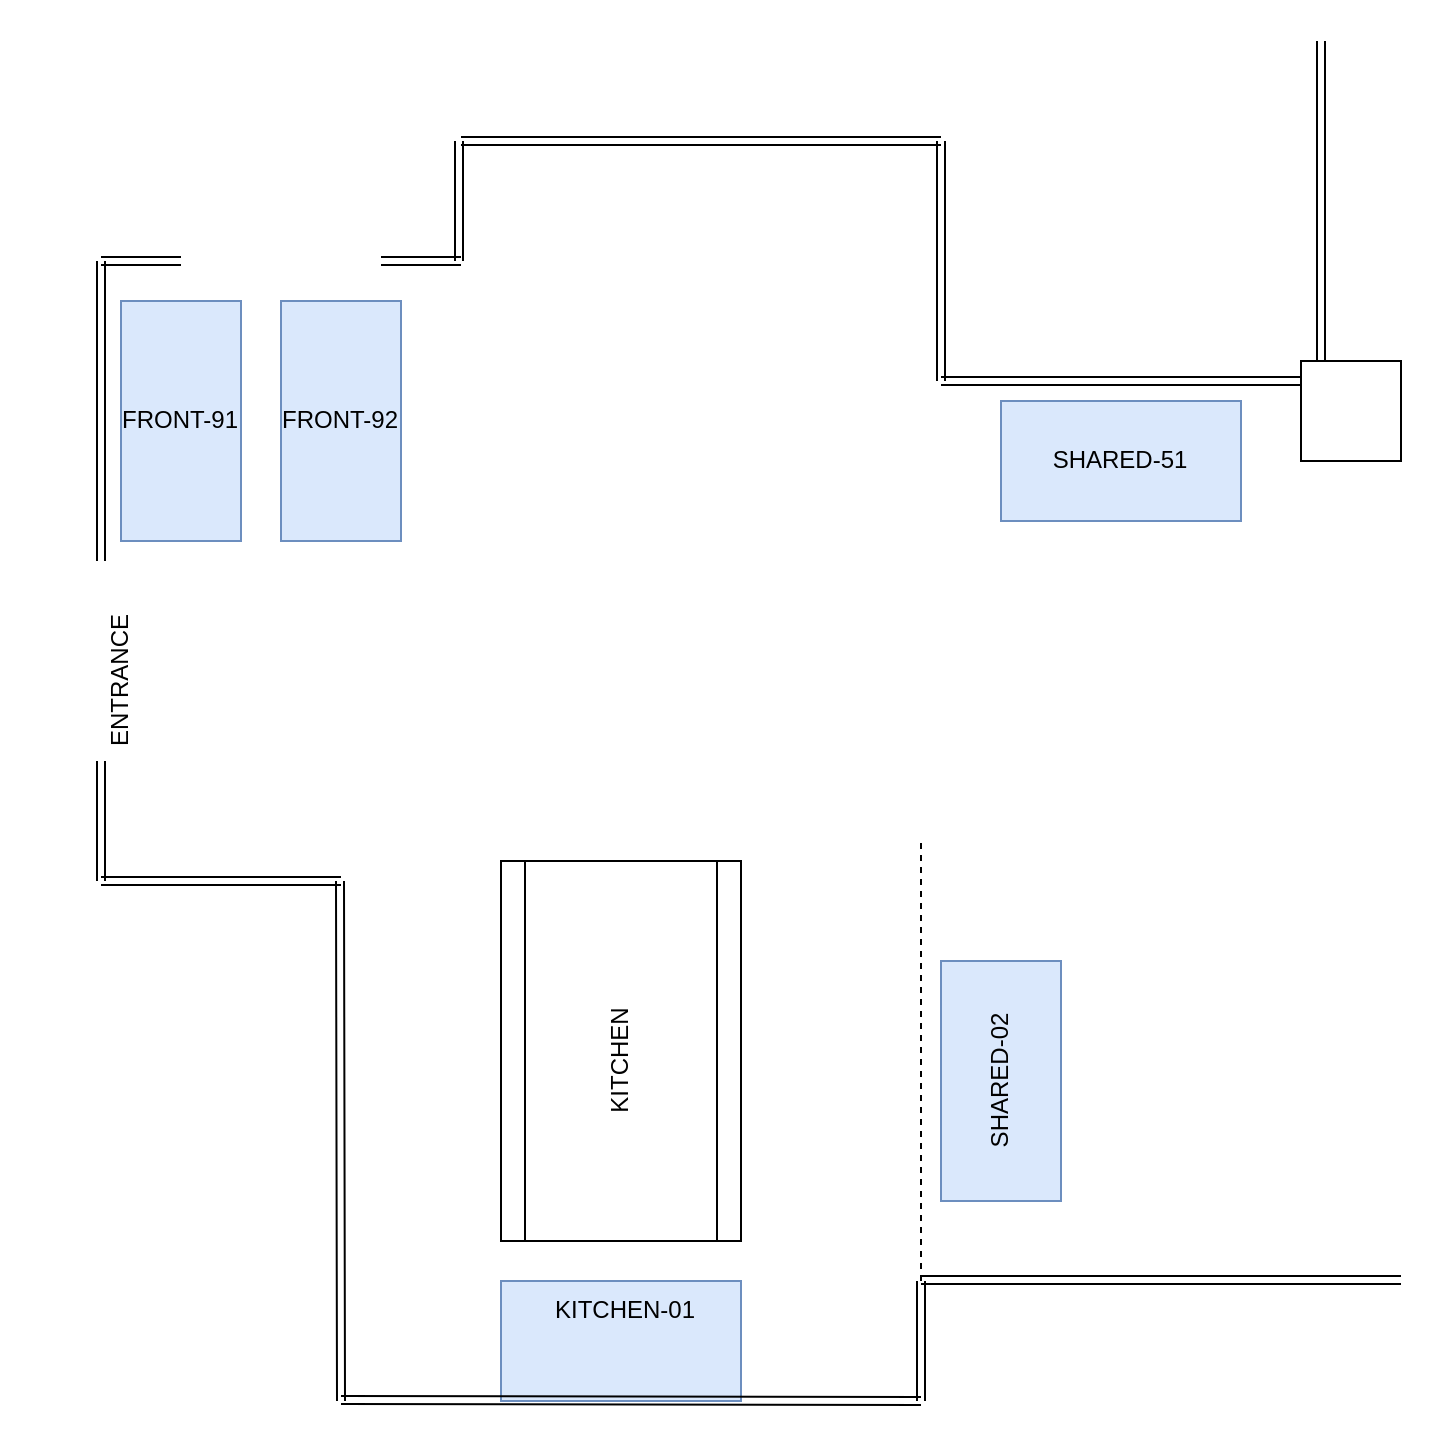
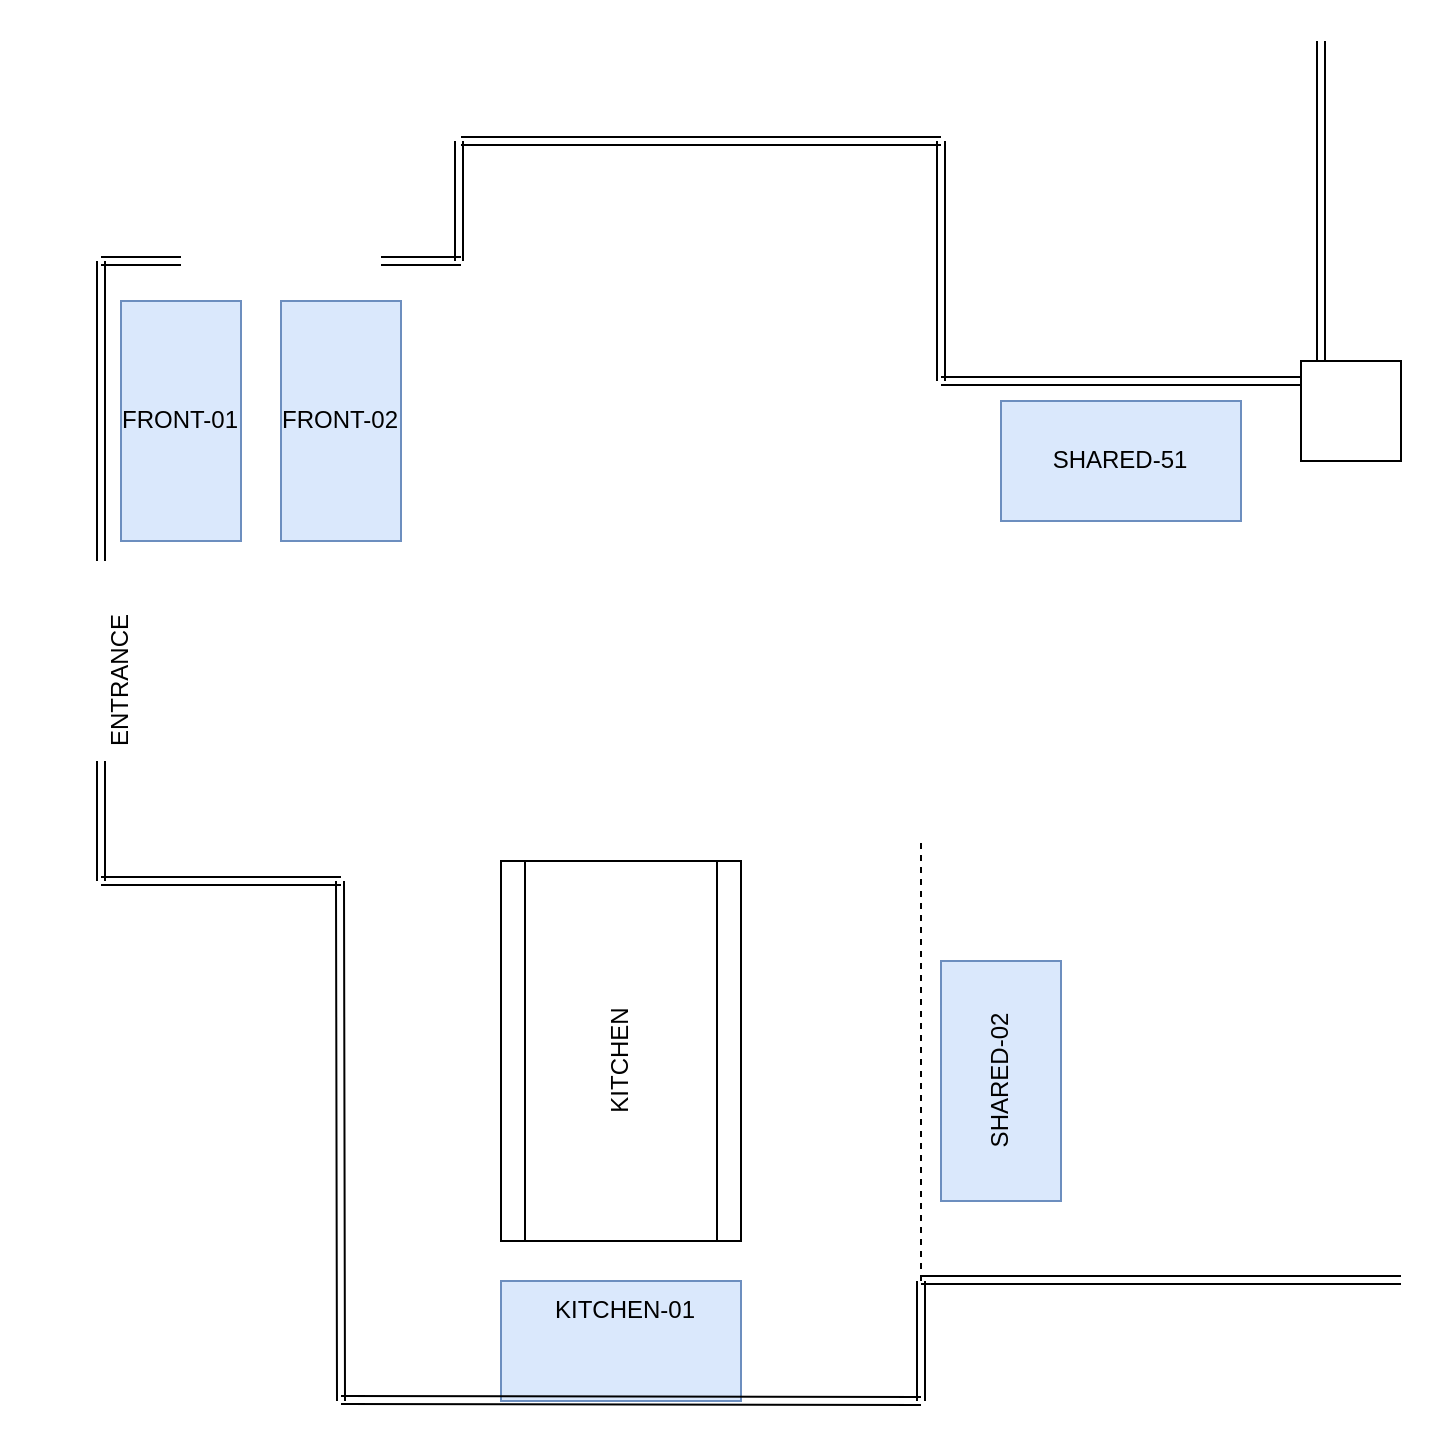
- <mxCell id="27" value="FRONT-91" style="text;html=1;strokeColor=none;fillColor=none;align=center;verticalAlign=middle;whiteSpace=wrap;rounded=0;" vertex="1" parent="1"><mxGeometry x="55" y="200" width="70" height="20" as="geometry" /></mxCell>
+ <mxCell id="27" value="FRONT-01" style="text;html=1;strokeColor=none;fillColor=none;align=center;verticalAlign=middle;whiteSpace=wrap;rounded=0;" vertex="1" parent="1"><mxGeometry x="55" y="200" width="70" height="20" as="geometry" /></mxCell>
- <mxCell id="28" value="FRONT-92" style="text;html=1;strokeColor=none;fillColor=none;align=center;verticalAlign=middle;whiteSpace=wrap;rounded=0;" vertex="1" parent="1"><mxGeometry x="135" y="200" width="70" height="20" as="geometry" /></mxCell>
+ <mxCell id="28" value="FRONT-02" style="text;html=1;strokeColor=none;fillColor=none;align=center;verticalAlign=middle;whiteSpace=wrap;rounded=0;" vertex="1" parent="1"><mxGeometry x="135" y="200" width="70" height="20" as="geometry" /></mxCell>
